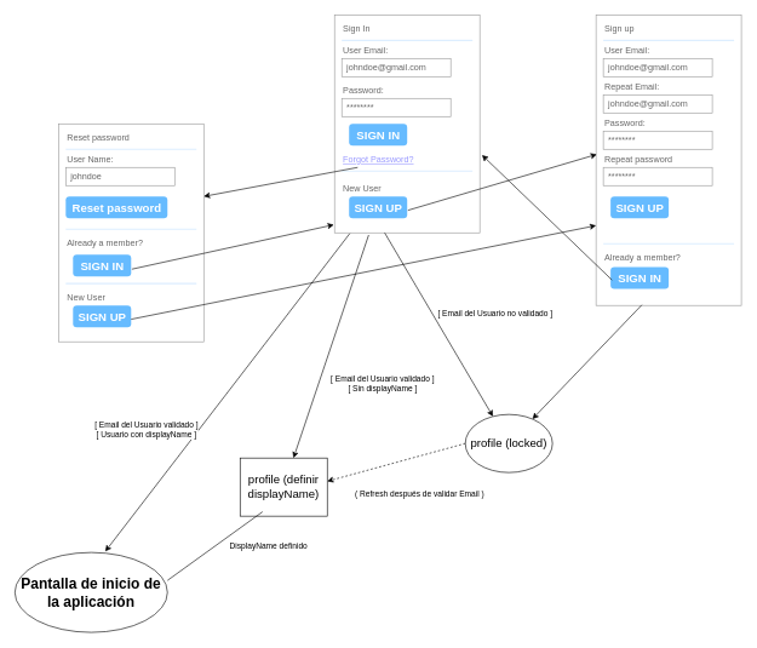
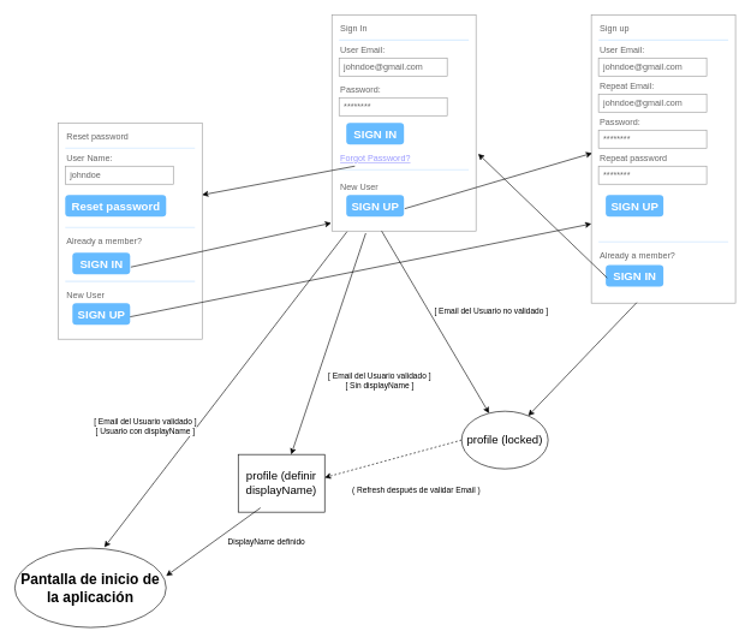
- <mxCell id="61" value="" style="endArrow=none;html=1;rounded=0;exitX=0.258;exitY=0.925;exitDx=0;exitDy=0;exitPerimeter=0;entryX=1;entryY=0.35;entryDx=0;entryDy=0;entryPerimeter=0;" edge="1" parent="1" source="53" target="56"><mxGeometry width="50" height="50" relative="1" as="geometry"><mxPoint x="480" y="700" as="sourcePoint" /><mxPoint x="530" y="650" as="targetPoint" /></mxGeometry></mxCell>
+ <mxCell id="61" value="" style="endArrow=classic;html=1;rounded=0;exitX=0.258;exitY=0.925;exitDx=0;exitDy=0;exitPerimeter=0;entryX=1;entryY=0.35;entryDx=0;entryDy=0;entryPerimeter=0;" edge="1" parent="1" source="53" target="56"><mxGeometry width="50" height="50" relative="1" as="geometry"><mxPoint x="480" y="700" as="sourcePoint" /><mxPoint x="530" y="650" as="targetPoint" /></mxGeometry></mxCell>
